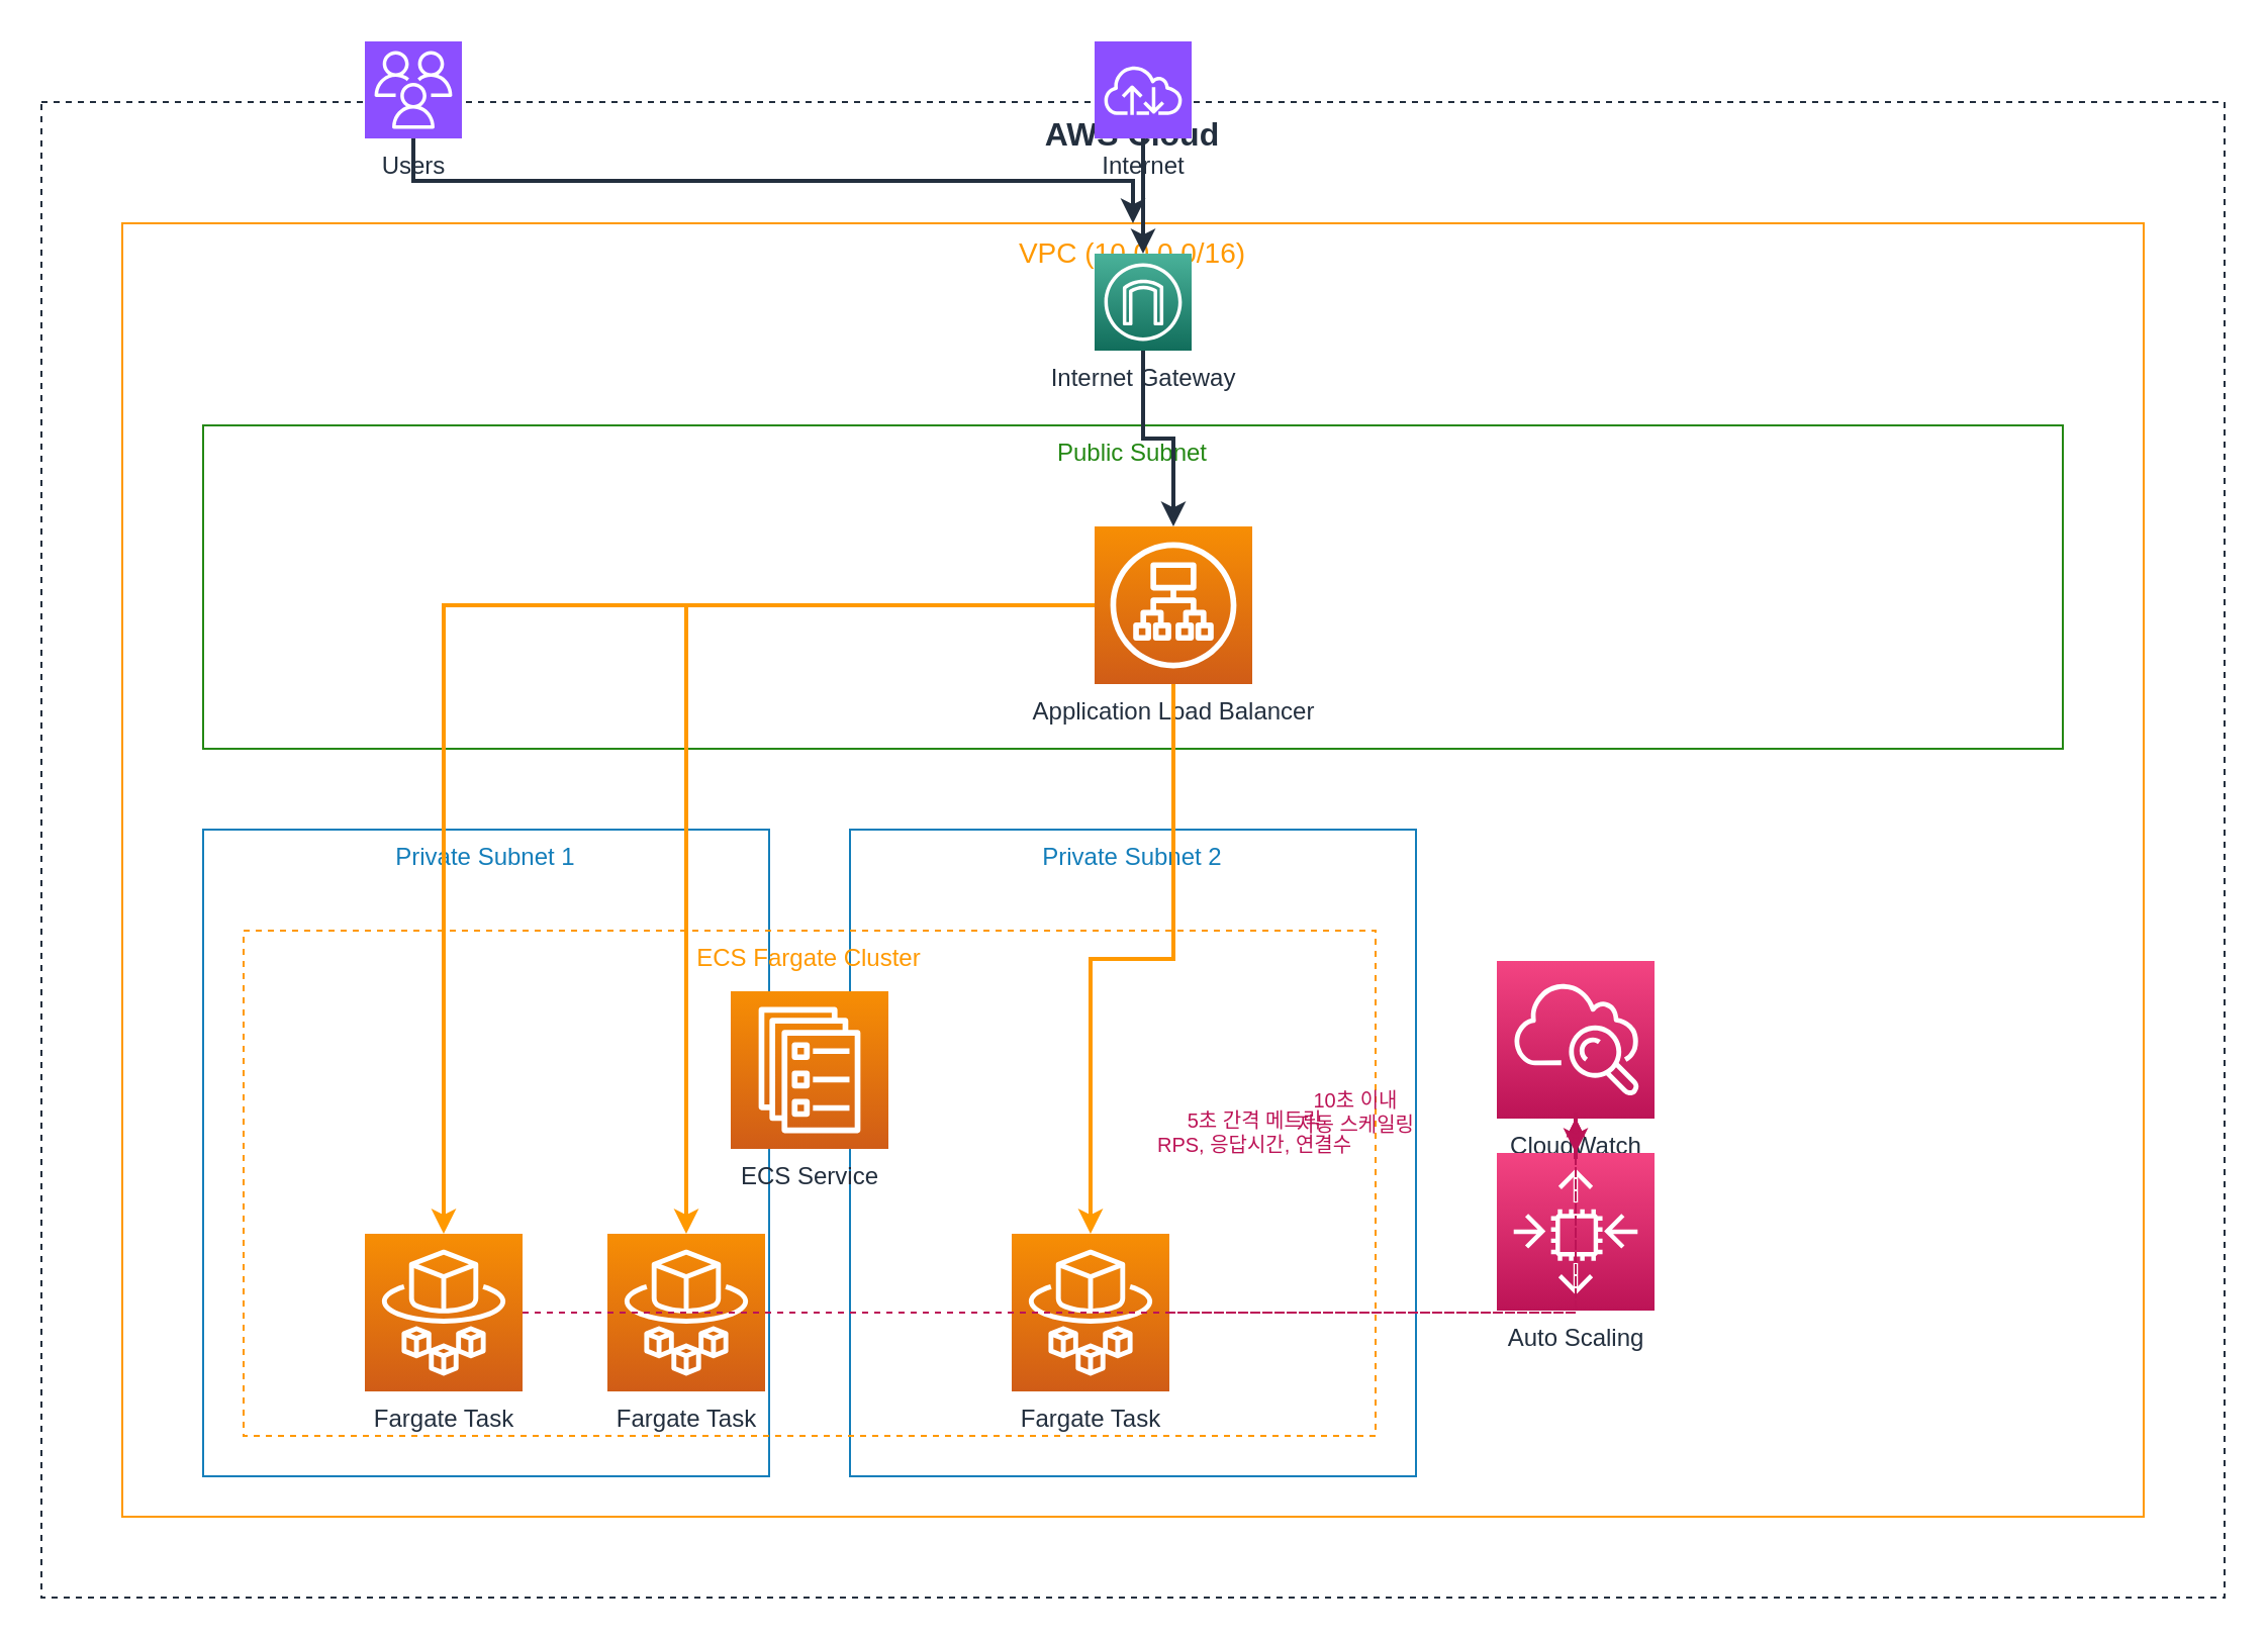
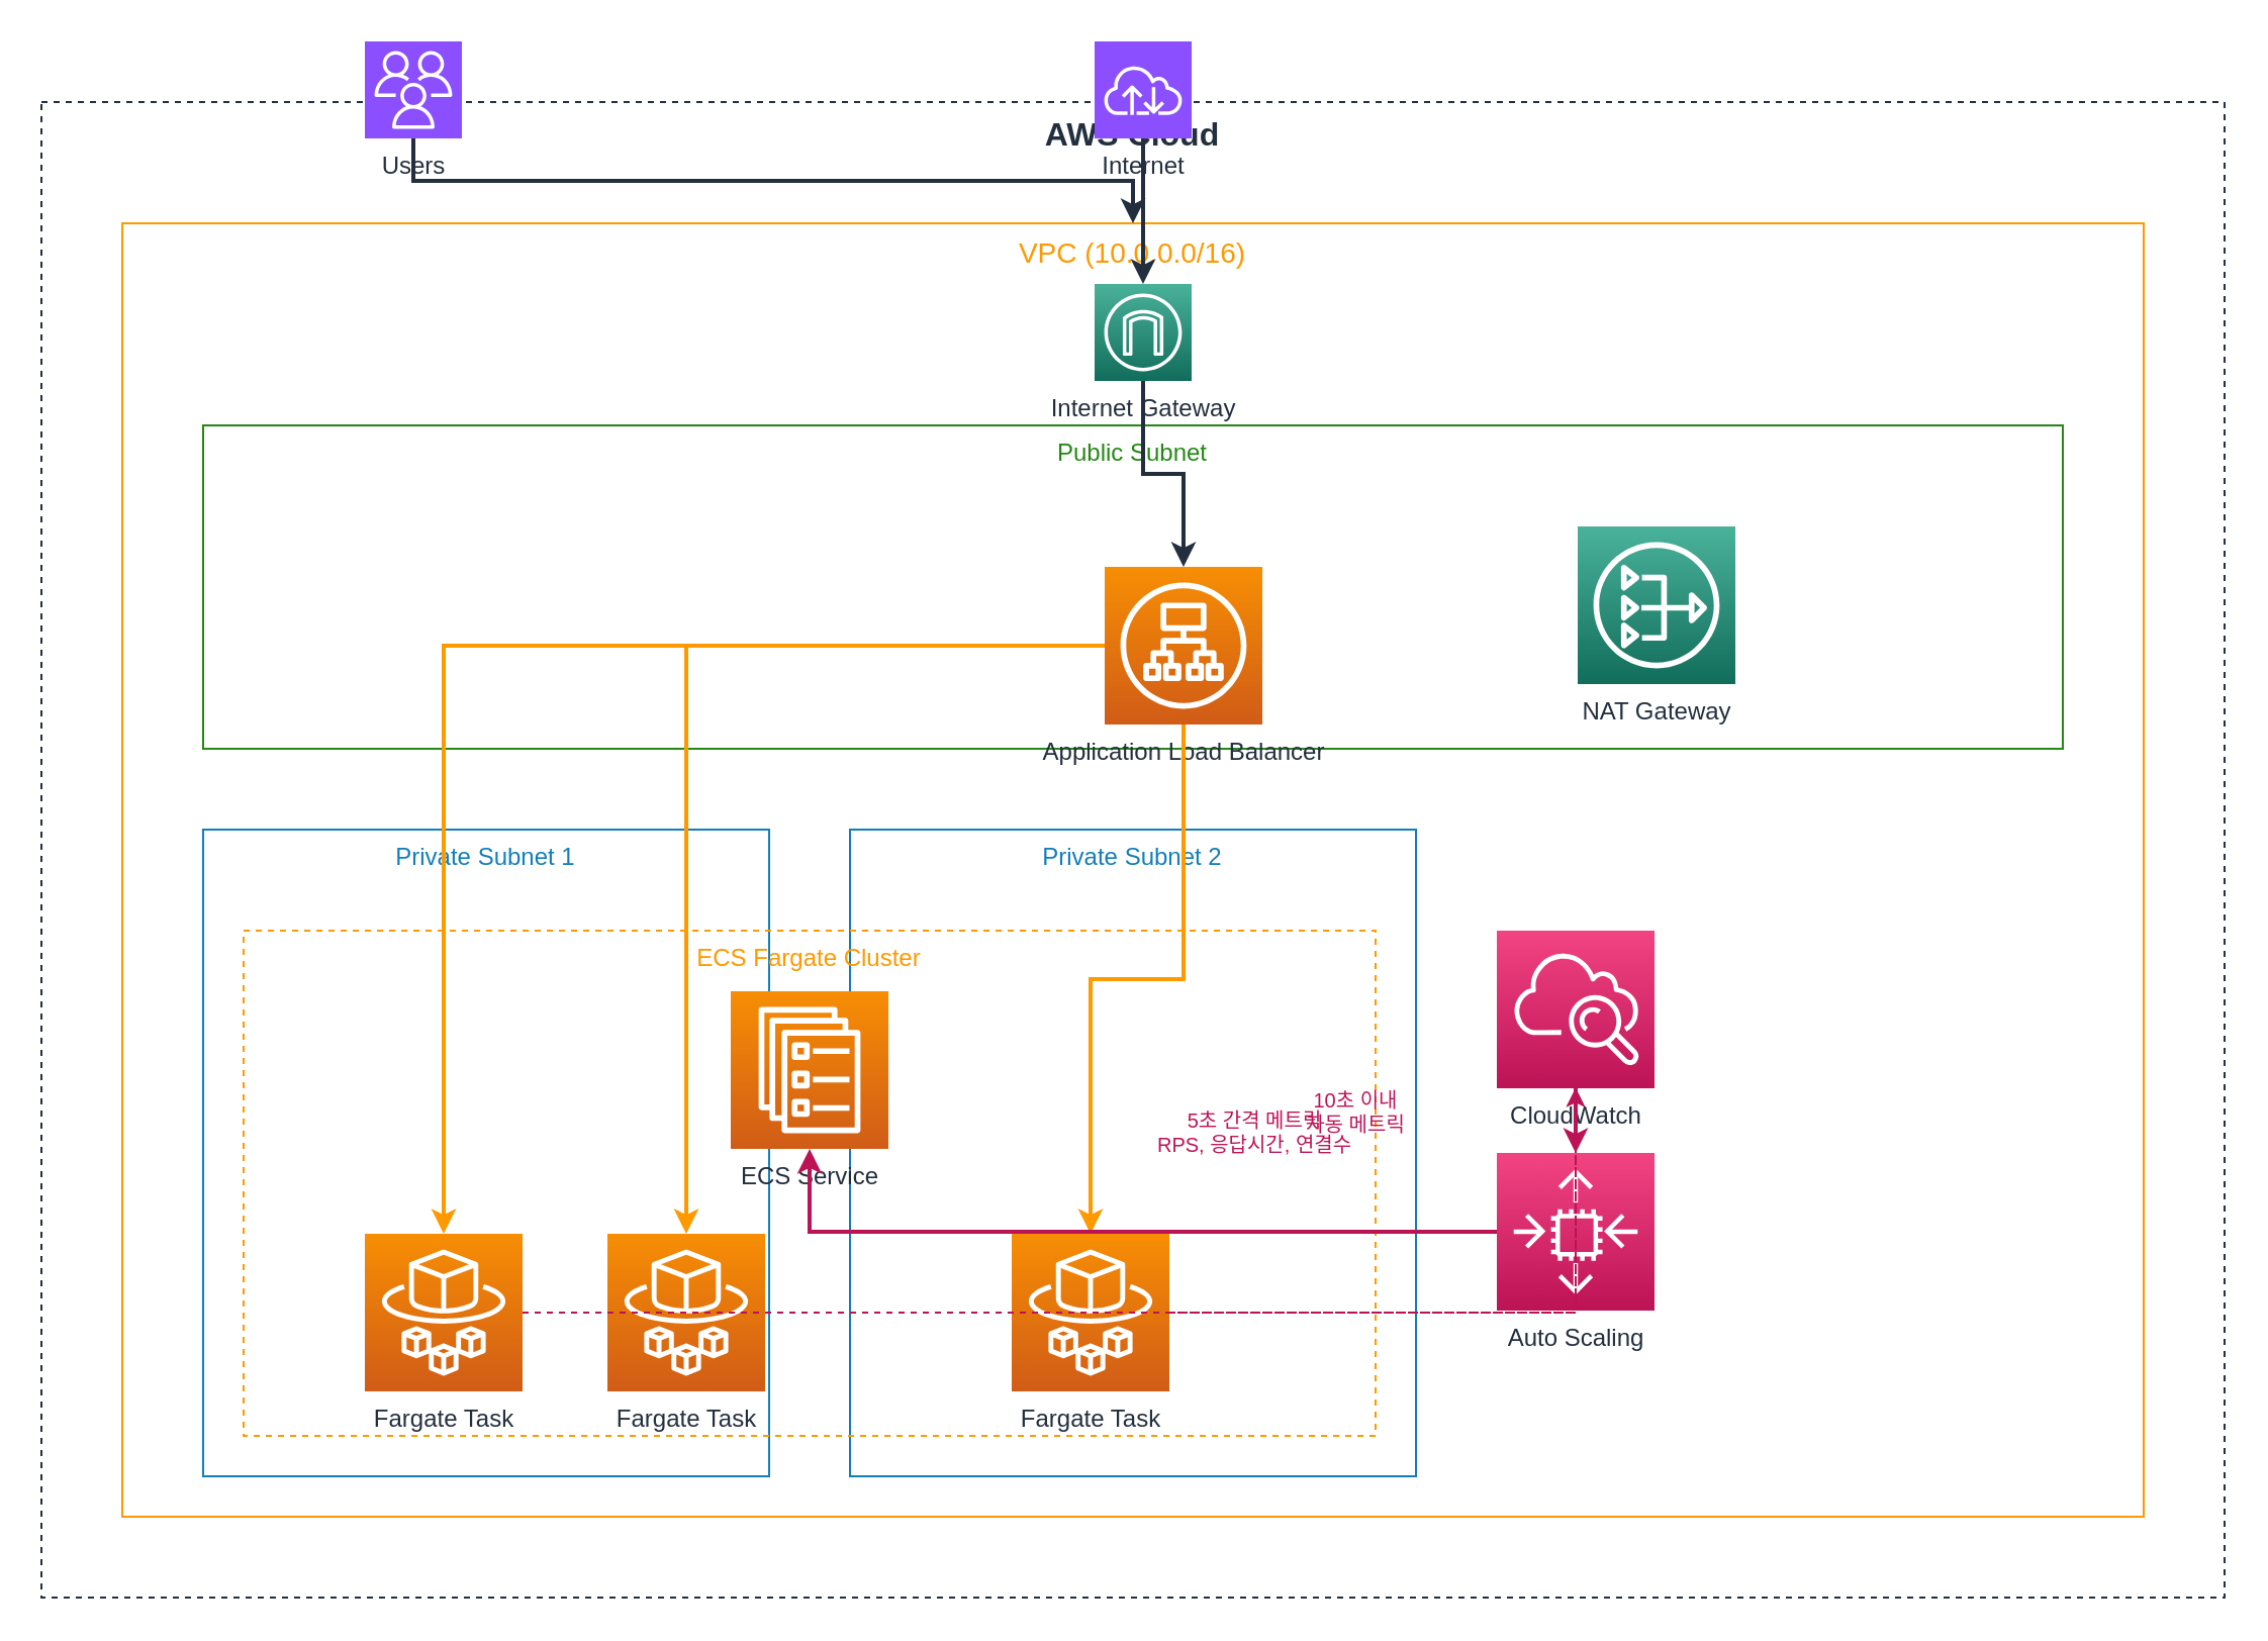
- <mxCell id="6" value="Internet Gateway" style="sketch=0;points=[[0,0,0],[0.25,0,0],[0.5,0,0],[0.75,0,0],[1,0,0],[0,1,0],[0.25,1,0],[0.5,1,0],[0.75,1,0],[1,1,0],[0,0.25,0],[0,0.5,0],[0,0.75,0],[1,0.25,0],[1,0.5,0],[1,0.75,0]];outlineConnect=0;fontColor=#232F3E;gradientColor=#4AB29A;gradientDirection=north;fillColor=#116D5B;strokeColor=#ffffff;dashed=0;verticalLabelPosition=bottom;verticalAlign=top;align=center;html=1;fontSize=12;fontStyle=0;aspect=fixed;shape=mxgraph.aws4.resourceIcon;resIcon=mxgraph.aws4.internet_gateway;" vertex="1" parent="1"><mxGeometry x="541" y="125" width="48" height="48" as="geometry" /></mxCell>
+ <mxCell id="6" value="Internet Gateway" style="sketch=0;points=[[0,0,0],[0.25,0,0],[0.5,0,0],[0.75,0,0],[1,0,0],[0,1,0],[0.25,1,0],[0.5,1,0],[0.75,1,0],[1,1,0],[0,0.25,0],[0,0.5,0],[0,0.75,0],[1,0.25,0],[1,0.5,0],[1,0.75,0]];outlineConnect=0;fontColor=#232F3E;gradientColor=#4AB29A;gradientDirection=north;fillColor=#116D5B;strokeColor=#ffffff;dashed=0;verticalLabelPosition=bottom;verticalAlign=top;align=center;html=1;fontSize=12;fontStyle=0;aspect=fixed;shape=mxgraph.aws4.resourceIcon;resIcon=mxgraph.aws4.internet_gateway;" vertex="1" parent="1"><mxGeometry x="541" y="140" width="48" height="48" as="geometry" /></mxCell>
- <mxCell id="8" value="Application Load Balancer" style="sketch=0;points=[[0,0,0],[0.25,0,0],[0.5,0,0],[0.75,0,0],[1,0,0],[0,1,0],[0.25,1,0],[0.5,1,0],[0.75,1,0],[1,1,0],[0,0.25,0],[0,0.5,0],[0,0.75,0],[1,0.25,0],[1,0.5,0],[1,0.75,0]];outlineConnect=0;fontColor=#232F3E;gradientColor=#F78E04;gradientDirection=north;fillColor=#D05C17;strokeColor=#ffffff;dashed=0;verticalLabelPosition=bottom;verticalAlign=top;align=center;html=1;fontSize=12;fontStyle=0;aspect=fixed;shape=mxgraph.aws4.resourceIcon;resIcon=mxgraph.aws4.application_load_balancer;" vertex="1" parent="1"><mxGeometry x="541" y="260" width="78" height="78" as="geometry" /></mxCell>
+ <mxCell id="8" value="Application Load Balancer" style="sketch=0;points=[[0,0,0],[0.25,0,0],[0.5,0,0],[0.75,0,0],[1,0,0],[0,1,0],[0.25,1,0],[0.5,1,0],[0.75,1,0],[1,1,0],[0,0.25,0],[0,0.5,0],[0,0.75,0],[1,0.25,0],[1,0.5,0],[1,0.75,0]];outlineConnect=0;fontColor=#232F3E;gradientColor=#F78E04;gradientDirection=north;fillColor=#D05C17;strokeColor=#ffffff;dashed=0;verticalLabelPosition=bottom;verticalAlign=top;align=center;html=1;fontSize=12;fontStyle=0;aspect=fixed;shape=mxgraph.aws4.resourceIcon;resIcon=mxgraph.aws4.application_load_balancer;" vertex="1" parent="1"><mxGeometry x="546" y="280" width="78" height="78" as="geometry" /></mxCell>
+ <mxCell id="18" value="NAT Gateway" style="sketch=0;points=[[0,0,0],[0.25,0,0],[0.5,0,0],[0.75,0,0],[1,0,0],[0,1,0],[0.25,1,0],[0.5,1,0],[0.75,1,0],[1,1,0],[0,0.25,0],[0,0.5,0],[0,0.75,0],[1,0.25,0],[1,0.5,0],[1,0.75,0]];outlineConnect=0;fontColor=#232F3E;gradientColor=#4AB29A;gradientDirection=north;fillColor=#116D5B;strokeColor=#ffffff;dashed=0;verticalLabelPosition=bottom;verticalAlign=top;align=center;html=1;fontSize=12;fontStyle=0;aspect=fixed;shape=mxgraph.aws4.resourceIcon;resIcon=mxgraph.aws4.nat_gateway;" vertex="1" parent="1"><mxGeometry x="780" y="260" width="78" height="78" as="geometry" /></mxCell>
- <mxCell id="16" value="CloudWatch" style="sketch=0;points=[[0,0,0],[0.25,0,0],[0.5,0,0],[0.75,0,0],[1,0,0],[0,1,0],[0.25,1,0],[0.5,1,0],[0.75,1,0],[1,1,0],[0,0.25,0],[0,0.5,0],[0,0.75,0],[1,0.25,0],[1,0.5,0],[1,0.75,0]];outlineConnect=0;fontColor=#232F3E;gradientColor=#F34482;gradientDirection=north;fillColor=#BC1356;strokeColor=#ffffff;dashed=0;verticalLabelPosition=bottom;verticalAlign=top;align=center;html=1;fontSize=12;fontStyle=0;aspect=fixed;shape=mxgraph.aws4.resourceIcon;resIcon=mxgraph.aws4.cloudwatch;" vertex="1" parent="1"><mxGeometry x="740" y="475" width="78" height="78" as="geometry" /></mxCell>
+ <mxCell id="16" value="CloudWatch" style="sketch=0;points=[[0,0,0],[0.25,0,0],[0.5,0,0],[0.75,0,0],[1,0,0],[0,1,0],[0.25,1,0],[0.5,1,0],[0.75,1,0],[1,1,0],[0,0.25,0],[0,0.5,0],[0,0.75,0],[1,0.25,0],[1,0.5,0],[1,0.75,0]];outlineConnect=0;fontColor=#232F3E;gradientColor=#F34482;gradientDirection=north;fillColor=#BC1356;strokeColor=#ffffff;dashed=0;verticalLabelPosition=bottom;verticalAlign=top;align=center;html=1;fontSize=12;fontStyle=0;aspect=fixed;shape=mxgraph.aws4.resourceIcon;resIcon=mxgraph.aws4.cloudwatch;" vertex="1" parent="1"><mxGeometry x="740" y="460" width="78" height="78" as="geometry" /></mxCell>
- <mxCell id="31" value="10초 이내&#10;자동 스케일링" style="text;html=1;strokeColor=none;fillColor=none;align=center;verticalAlign=middle;fontColor=#BC1356;fontSize=10;" vertex="1" parent="1"><mxGeometry x="630" y="530" width="80" height="40" as="geometry" /></mxCell>
+ <mxCell id="31" value="10초 이내&#10;자동 메트릭" style="text;html=1;strokeColor=none;fillColor=none;align=center;verticalAlign=middle;fontColor=#BC1356;fontSize=10;" vertex="1" parent="1"><mxGeometry x="630" y="530" width="80" height="40" as="geometry" /></mxCell>
+ <mxCell id="29" style="edgeStyle=orthogonalEdgeStyle;rounded=0;orthogonalLoop=1;jettySize=auto;html=1;strokeColor=#BC1356;strokeWidth=2;" edge="1" parent="1" source="17" target="12"><mxGeometry relative="1" as="geometry" /></mxCell>
